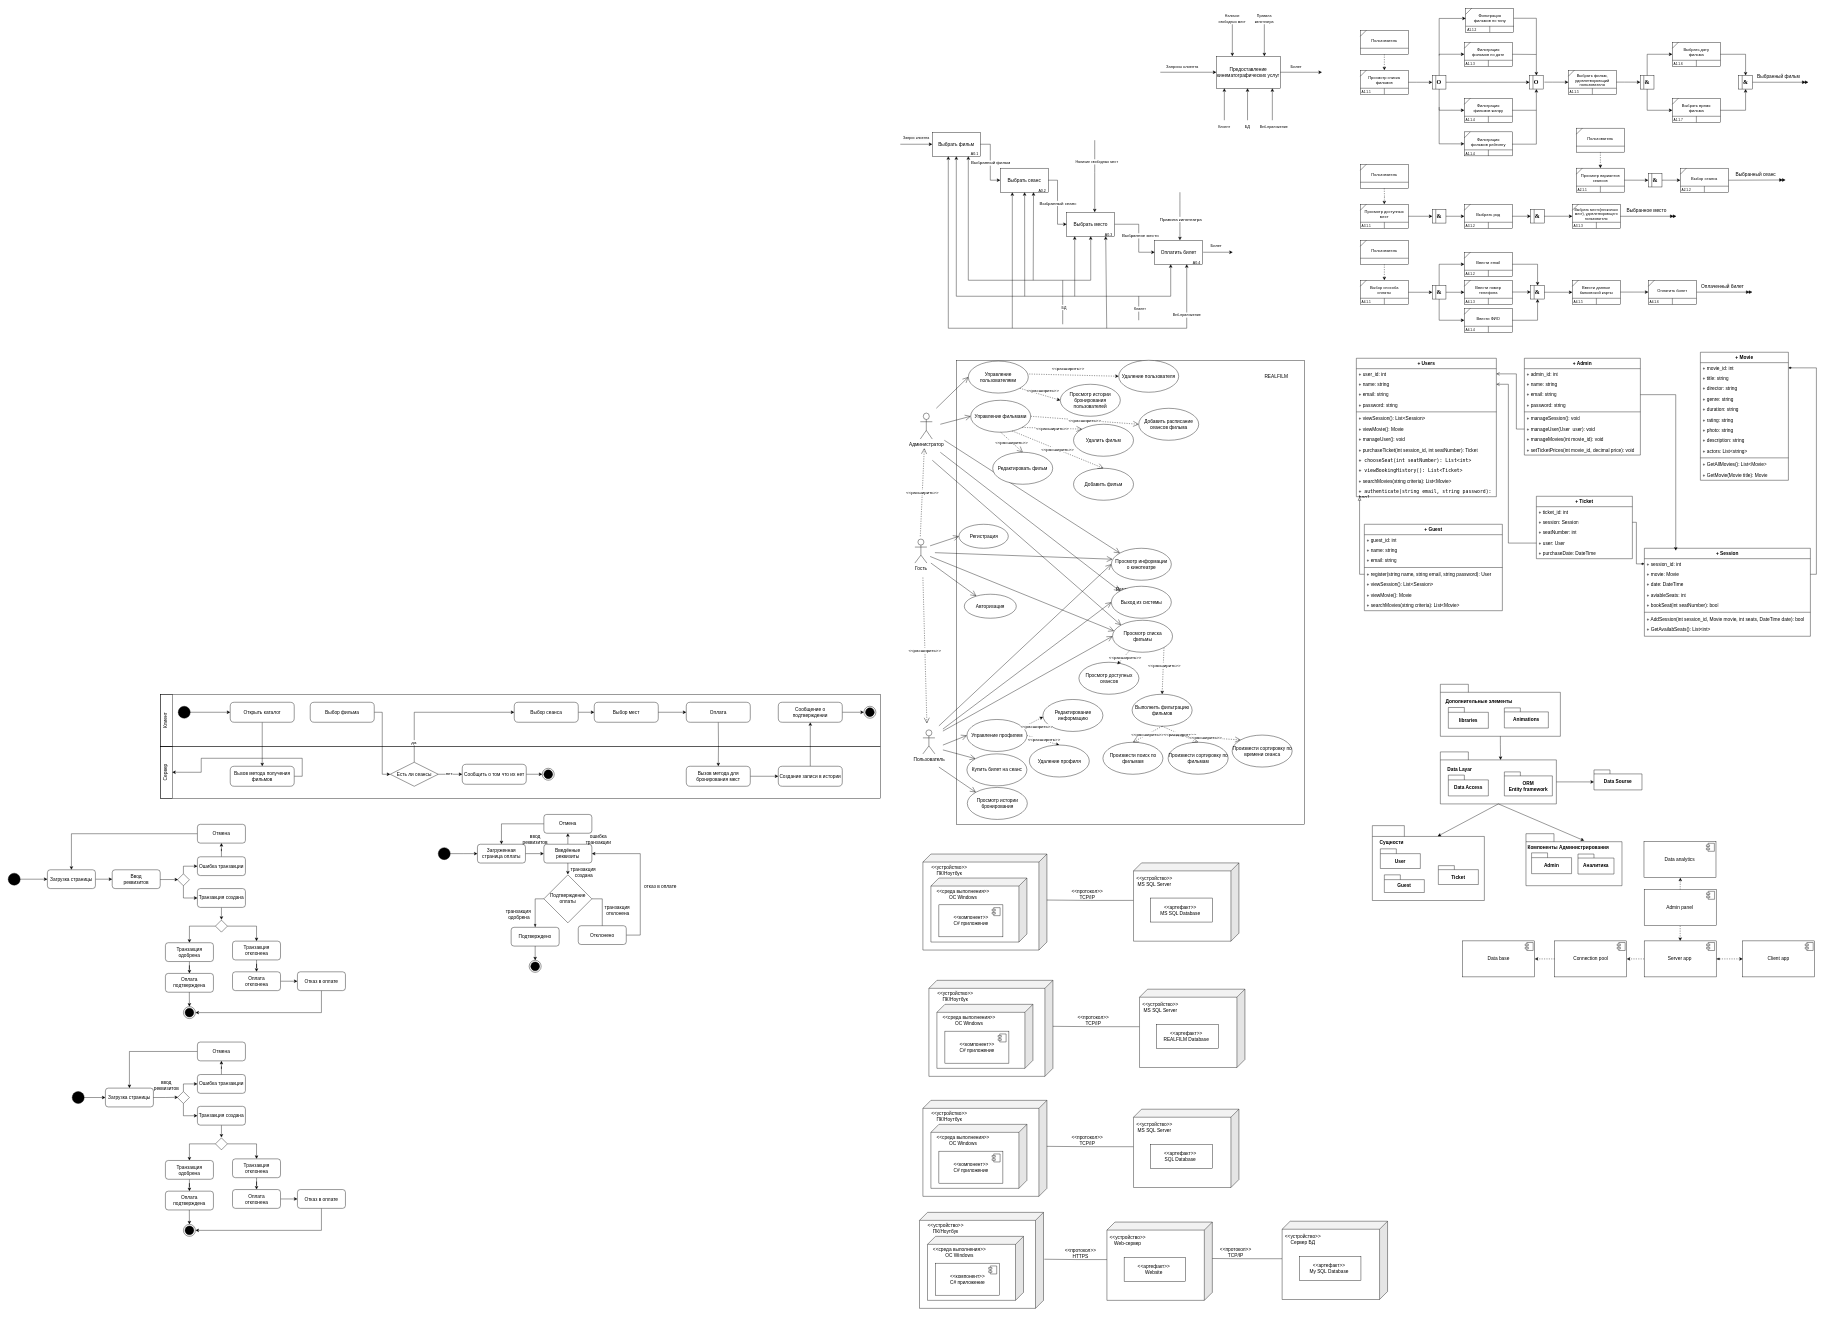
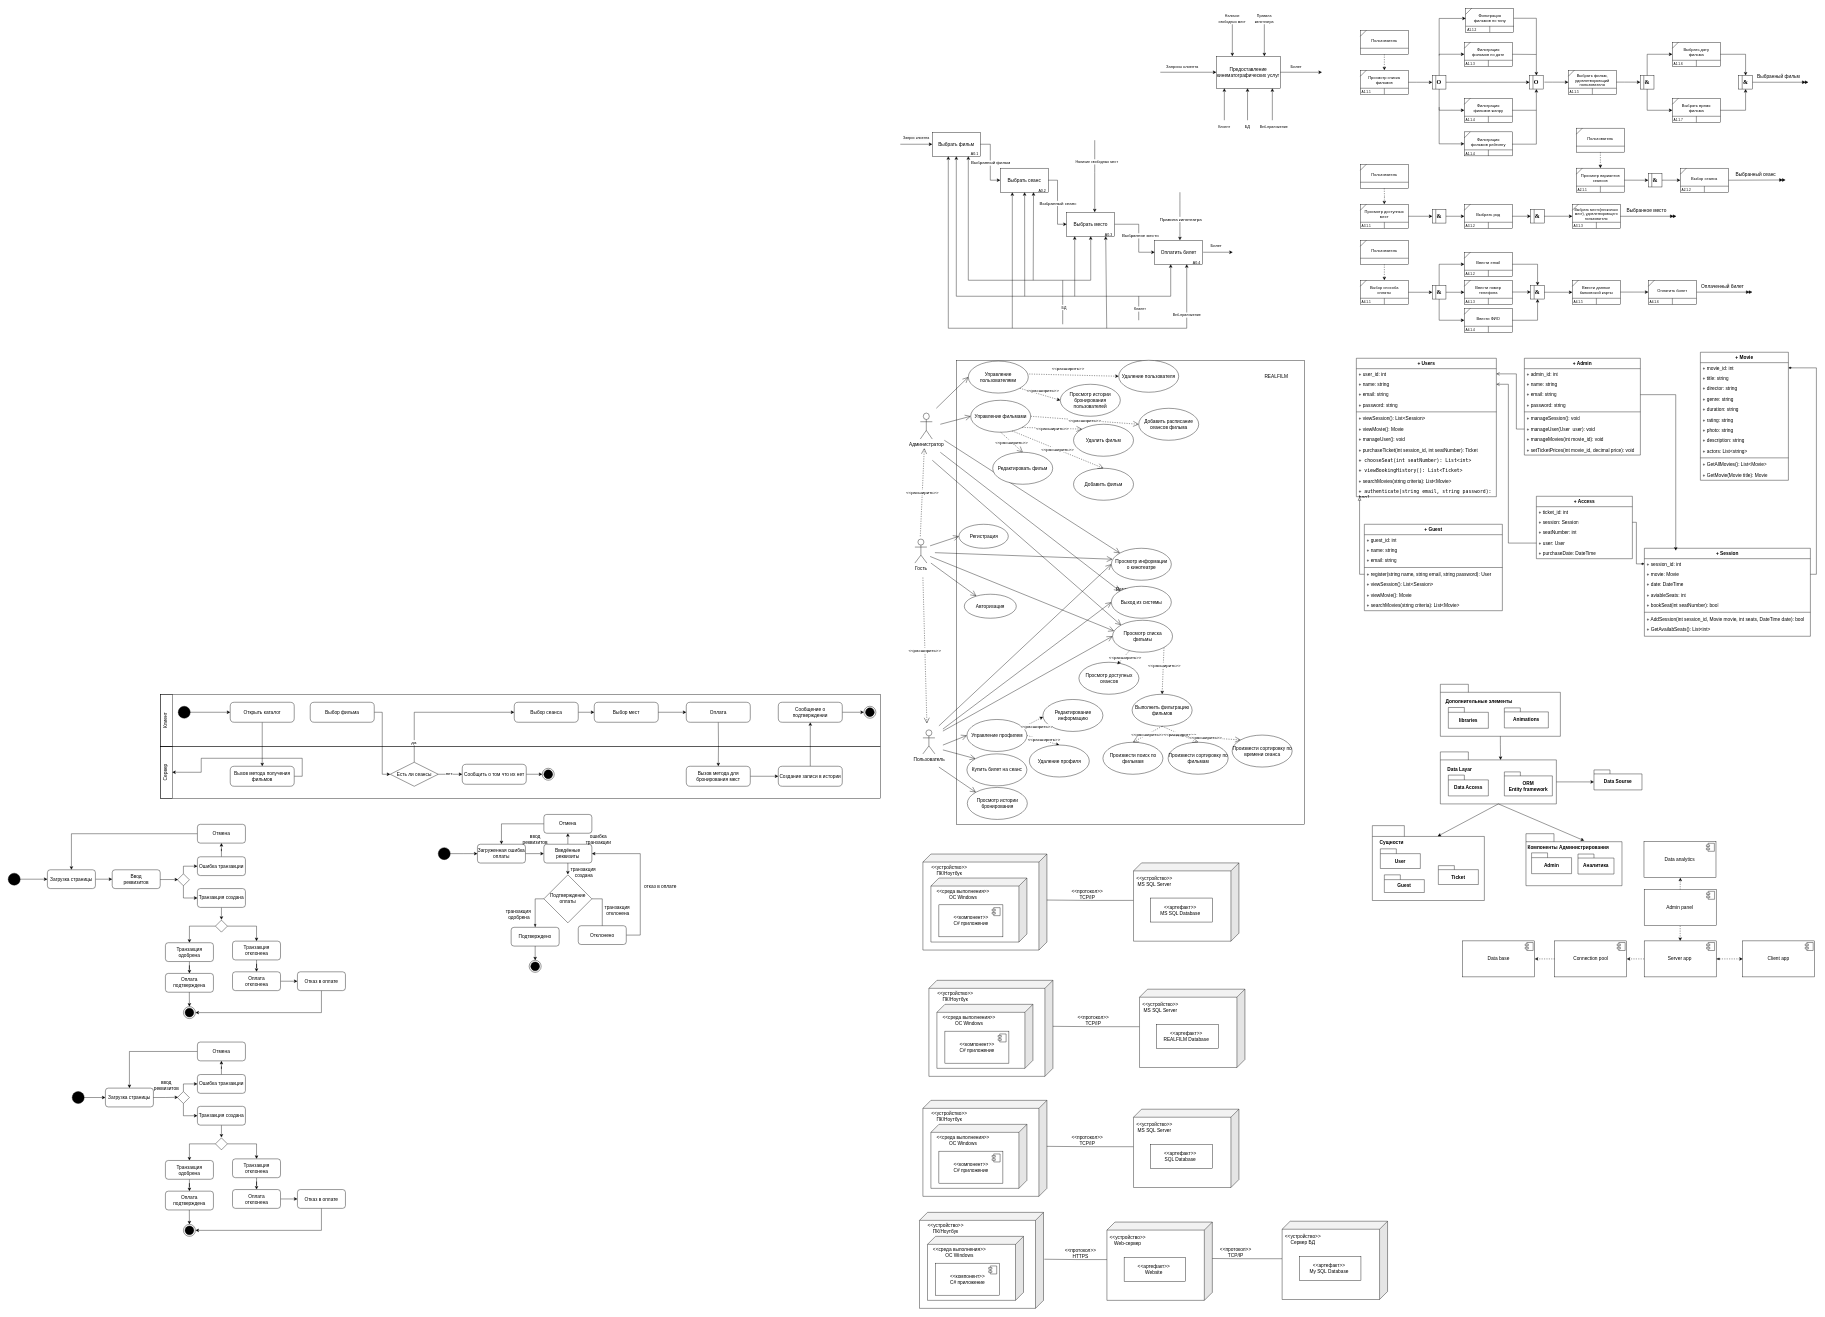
- <mxCell id="364" value="+ Ticket" style="swimlane;fontStyle=1;align=center;verticalAlign=top;childLayout=stackLayout;horizontal=1;startSize=26;horizontalStack=0;resizeParent=1;resizeParentMax=0;resizeLast=0;collapsible=1;marginBottom=0;whiteSpace=wrap;html=1;" parent="1" vertex="1"><mxGeometry x="3840" y="1240" width="240" height="156" as="geometry" /></mxCell>
+ <mxCell id="364" value="+ Access" style="swimlane;fontStyle=1;align=center;verticalAlign=top;childLayout=stackLayout;horizontal=1;startSize=26;horizontalStack=0;resizeParent=1;resizeParentMax=0;resizeLast=0;collapsible=1;marginBottom=0;whiteSpace=wrap;html=1;" parent="1" vertex="1"><mxGeometry x="3840" y="1240" width="240" height="156" as="geometry" /></mxCell>
- <mxCell id="518" value="Загруженная страница оплаты" style="rounded=1;whiteSpace=wrap;html=1;" vertex="1" parent="1"><mxGeometry x="1193" y="2109.79" width="120" height="47" as="geometry" /></mxCell>
+ <mxCell id="518" value="Загруженная ошибка оплаты" style="rounded=1;whiteSpace=wrap;html=1;" vertex="1" parent="1"><mxGeometry x="1193" y="2109.79" width="120" height="47" as="geometry" /></mxCell>
